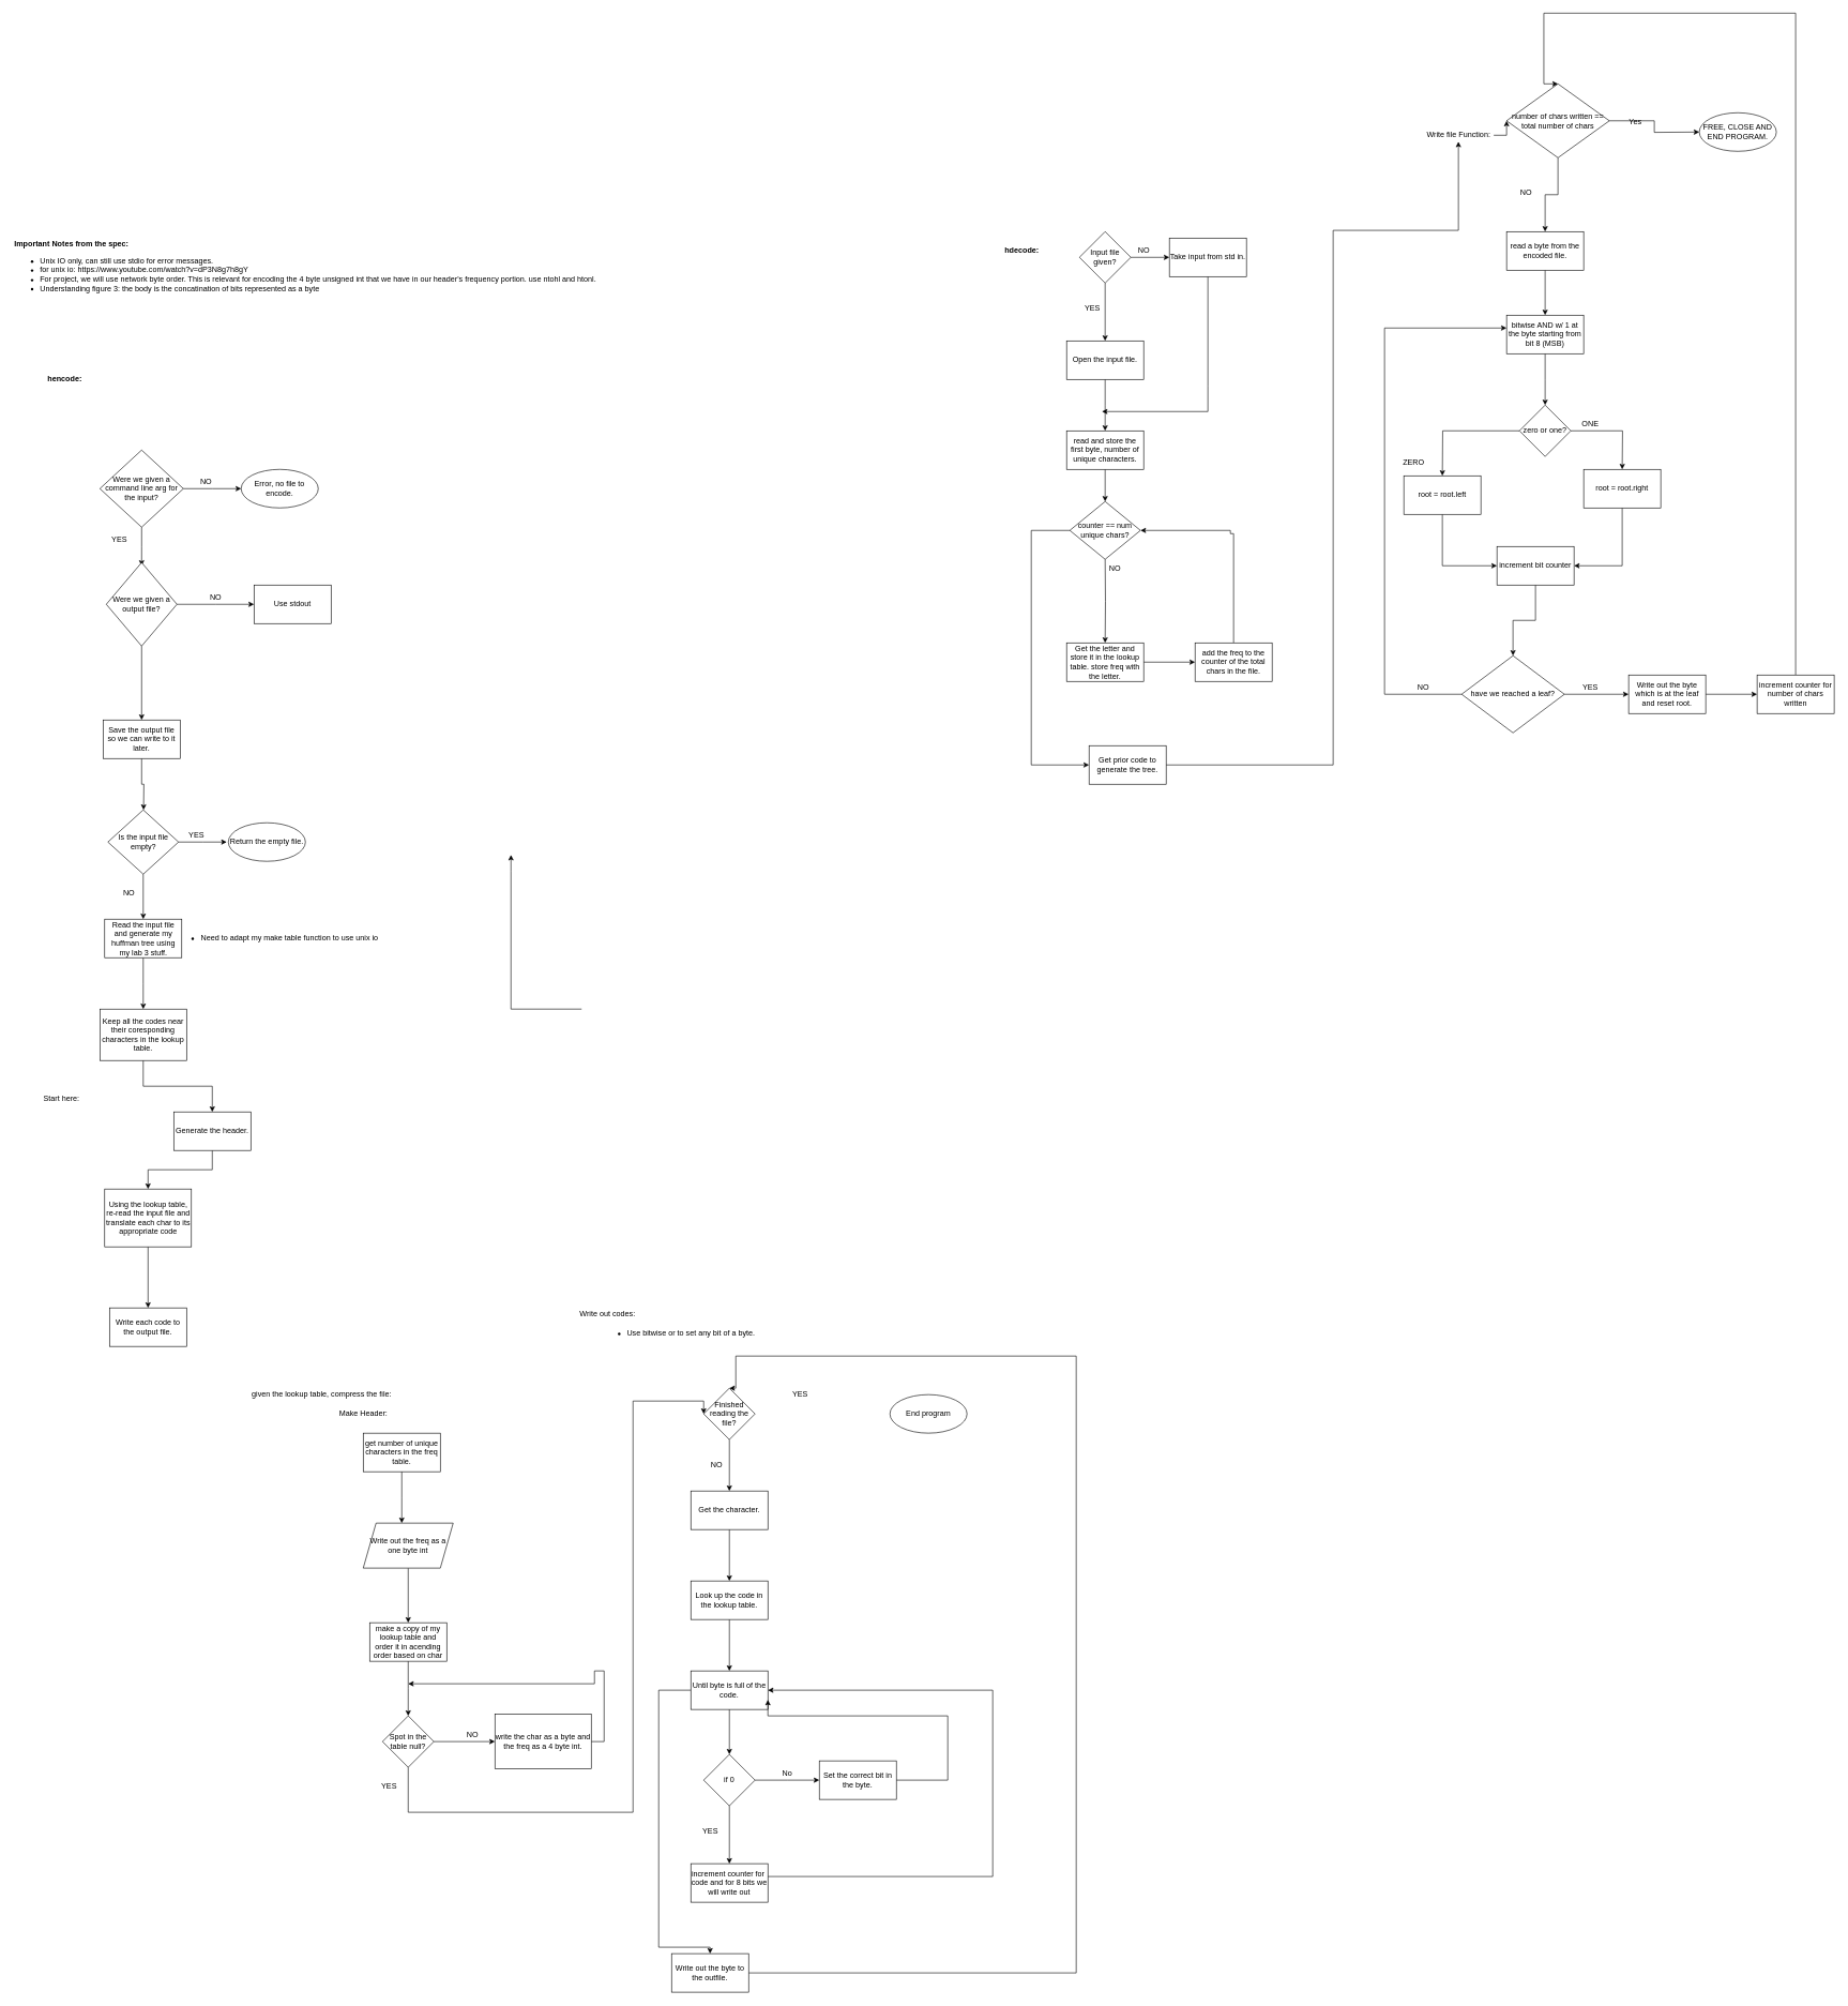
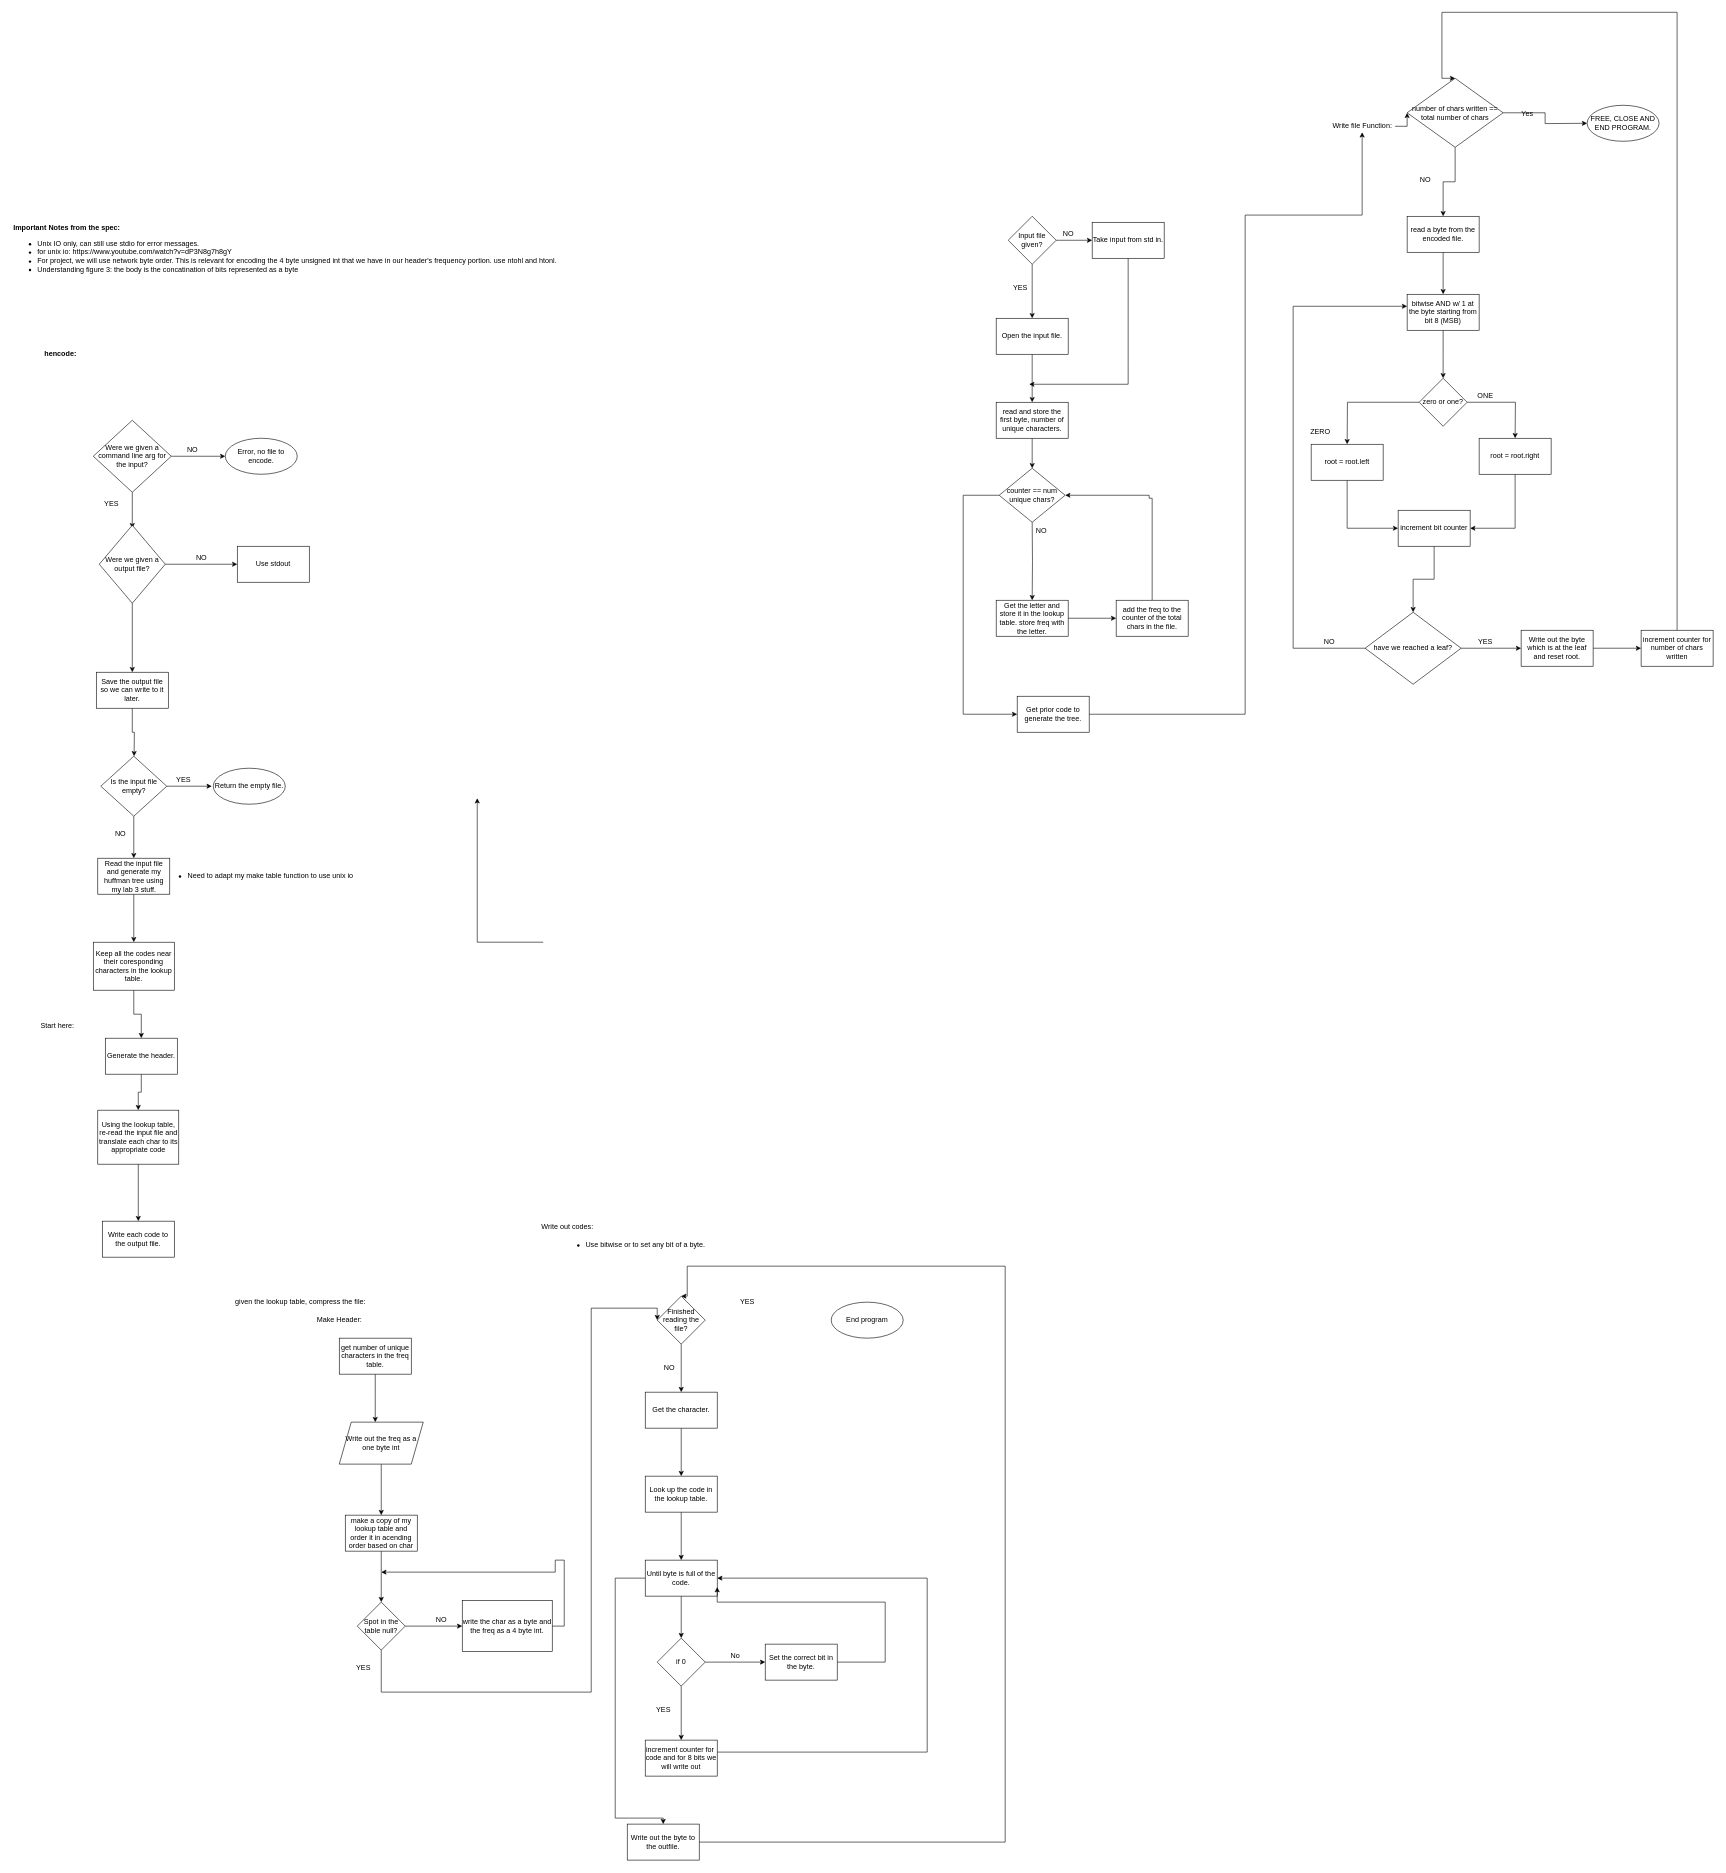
- <mxCell id="75" value="&lt;b&gt;hdecode:&lt;/b&gt;" style="text;html=1;align=center;verticalAlign=middle;resizable=0;points=[];autosize=1;strokeColor=none;fillColor=none;" parent="1" vertex="1"><mxGeometry x="1555" y="380" width="70" height="20" as="geometry" /></mxCell>
- <mxCell id="31" value="Generate the header." style="whiteSpace=wrap;html=1;" parent="1" vertex="1"><mxGeometry x="270" y="1730" width="120" height="60" as="geometry" /></mxCell>
+ <mxCell id="31" value="Generate the header." style="whiteSpace=wrap;html=1;" parent="1" vertex="1"><mxGeometry x="175" y="1730" width="120" height="60" as="geometry" /></mxCell>
